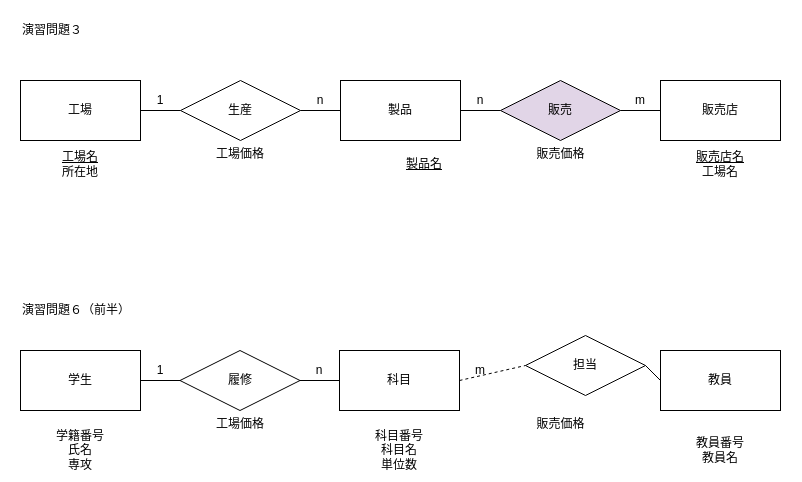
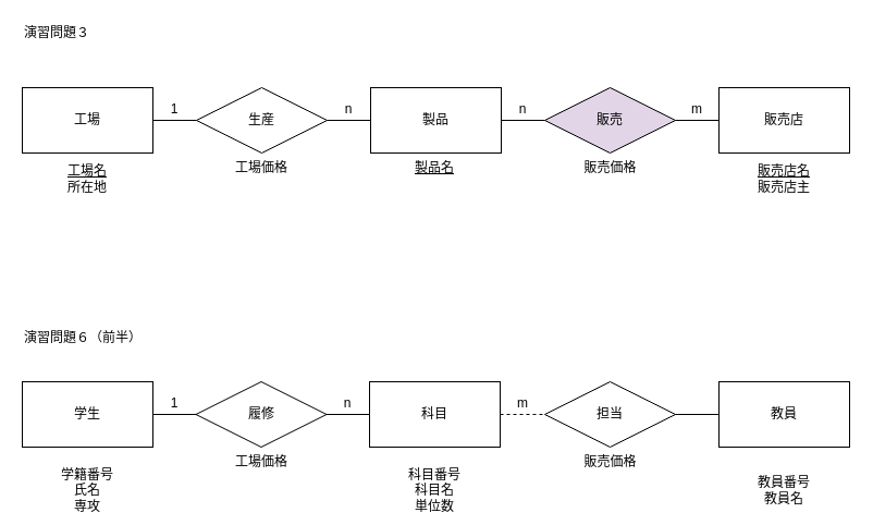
- <mxCell id="5" value="&lt;u&gt;製品名&lt;/u&gt;" style="text;html=1;strokeColor=none;fillColor=none;align=center;verticalAlign=middle;whiteSpace=wrap;rounded=0;" parent="1" vertex="1"><mxGeometry x="404" y="154" width="40" height="20" as="geometry" /></mxCell>
+ <mxCell id="5" value="&lt;u&gt;製品名&lt;/u&gt;" style="text;html=1;strokeColor=none;fillColor=none;align=center;verticalAlign=middle;whiteSpace=wrap;rounded=0;" parent="1" vertex="1"><mxGeometry x="379" y="144" width="40" height="20" as="geometry" /></mxCell>
- <mxCell id="9" value="&lt;u&gt;販売店名&lt;/u&gt;&lt;br&gt;工場名" style="text;html=1;strokeColor=none;fillColor=none;align=center;verticalAlign=middle;whiteSpace=wrap;rounded=0;" parent="1" vertex="1"><mxGeometry x="673" y="154" width="94" height="20" as="geometry" /></mxCell>
+ <mxCell id="9" value="&lt;u&gt;販売店名&lt;/u&gt;&lt;br&gt;販売店主" style="text;html=1;strokeColor=none;fillColor=none;align=center;verticalAlign=middle;whiteSpace=wrap;rounded=0;" parent="1" vertex="1"><mxGeometry x="673" y="154" width="94" height="20" as="geometry" /></mxCell>
- <mxCell id="30" value="担当" style="rhombus;whiteSpace=wrap;html=1;" vertex="1" parent="1"><mxGeometry x="525" y="335" width="120" height="60" as="geometry" /></mxCell>
+ <mxCell id="30" value="担当" style="rhombus;whiteSpace=wrap;html=1;" vertex="1" parent="1"><mxGeometry x="500" y="350" width="120" height="60" as="geometry" /></mxCell>
